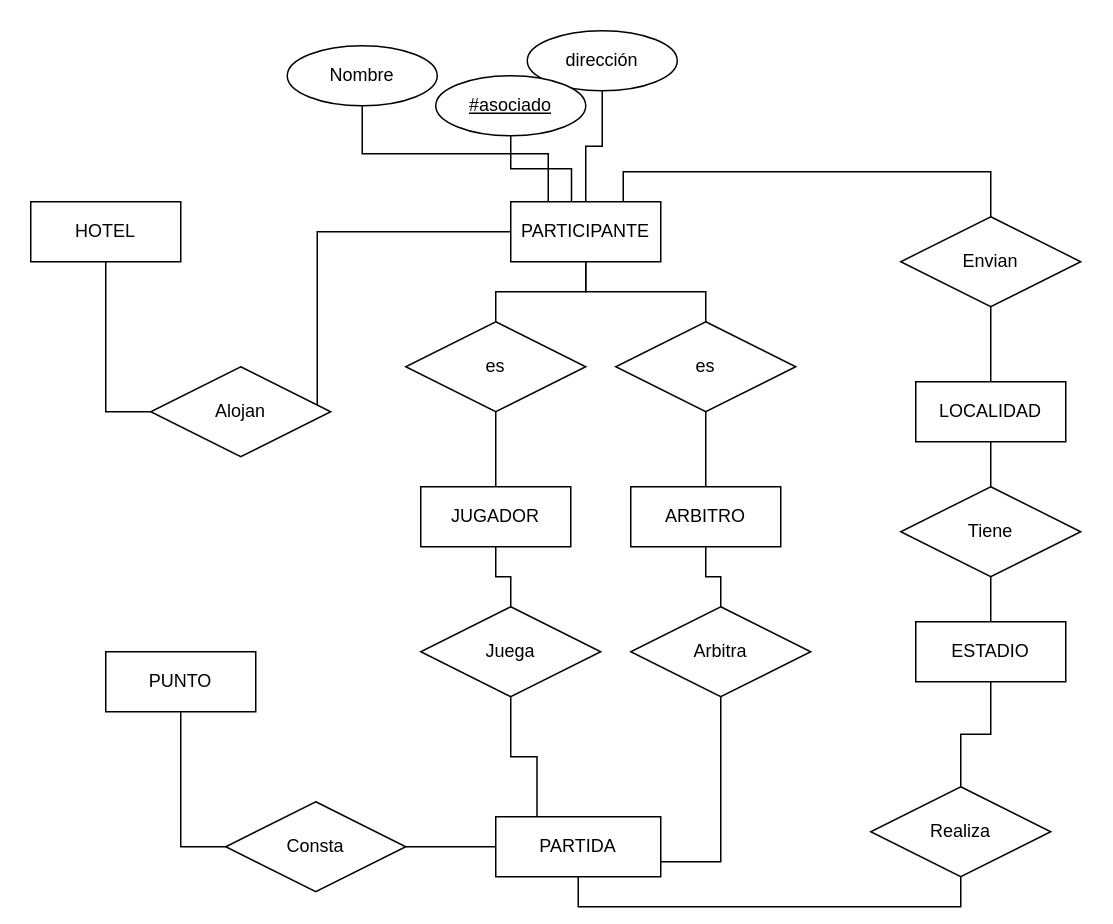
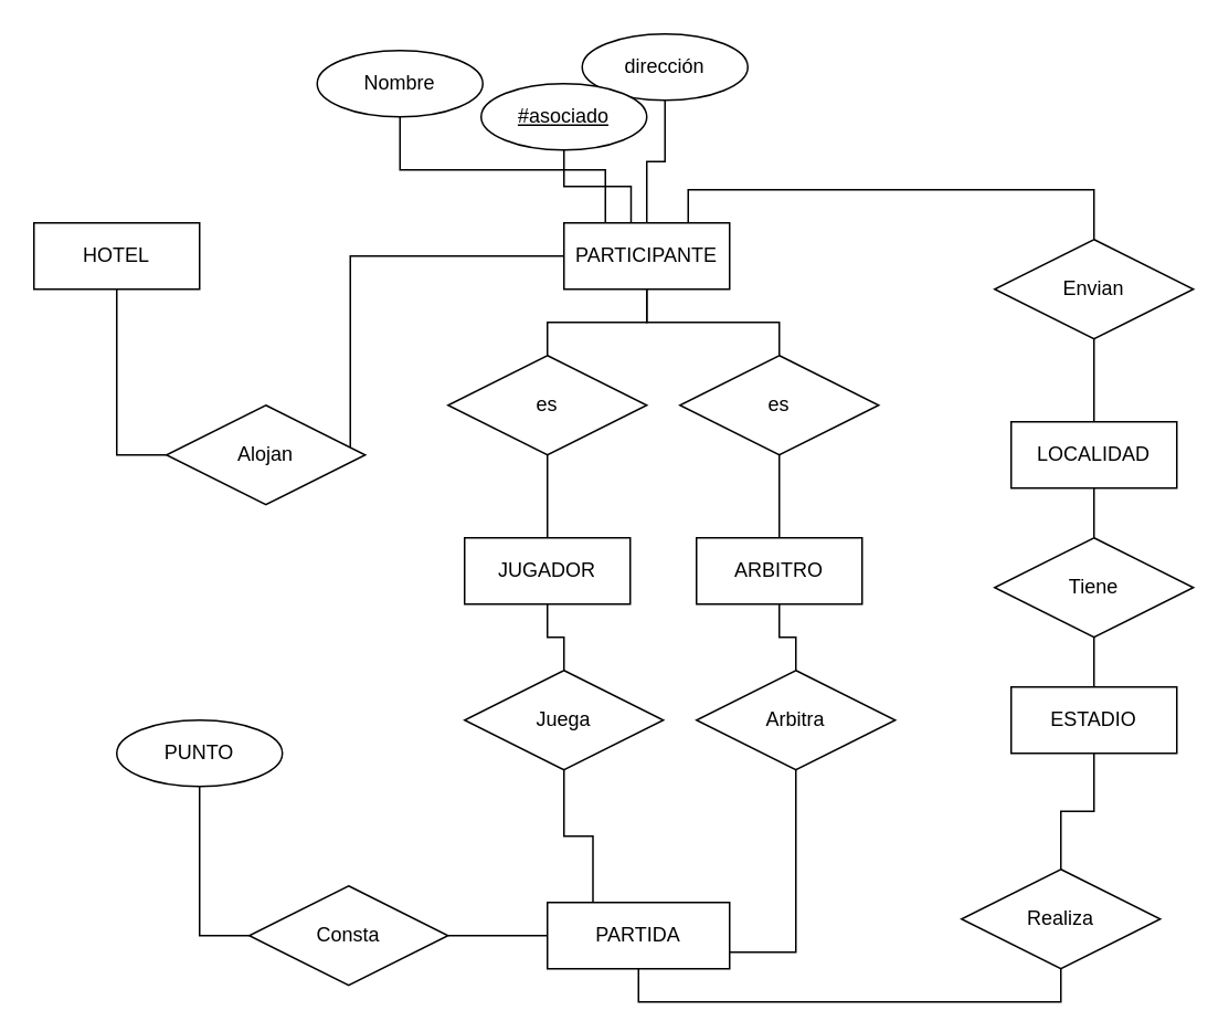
- <mxCell id="18" value="PUNTO" style="whiteSpace=wrap;html=1;align=center;" vertex="1" parent="1"><mxGeometry x="70" y="434" width="100" height="40" as="geometry" /></mxCell>
+ <mxCell id="18" value="PUNTO" style="ellipse;whiteSpace=wrap;html=1;align=center;" vertex="1" parent="1"><mxGeometry x="70" y="434" width="100" height="40" as="geometry" /></mxCell>
